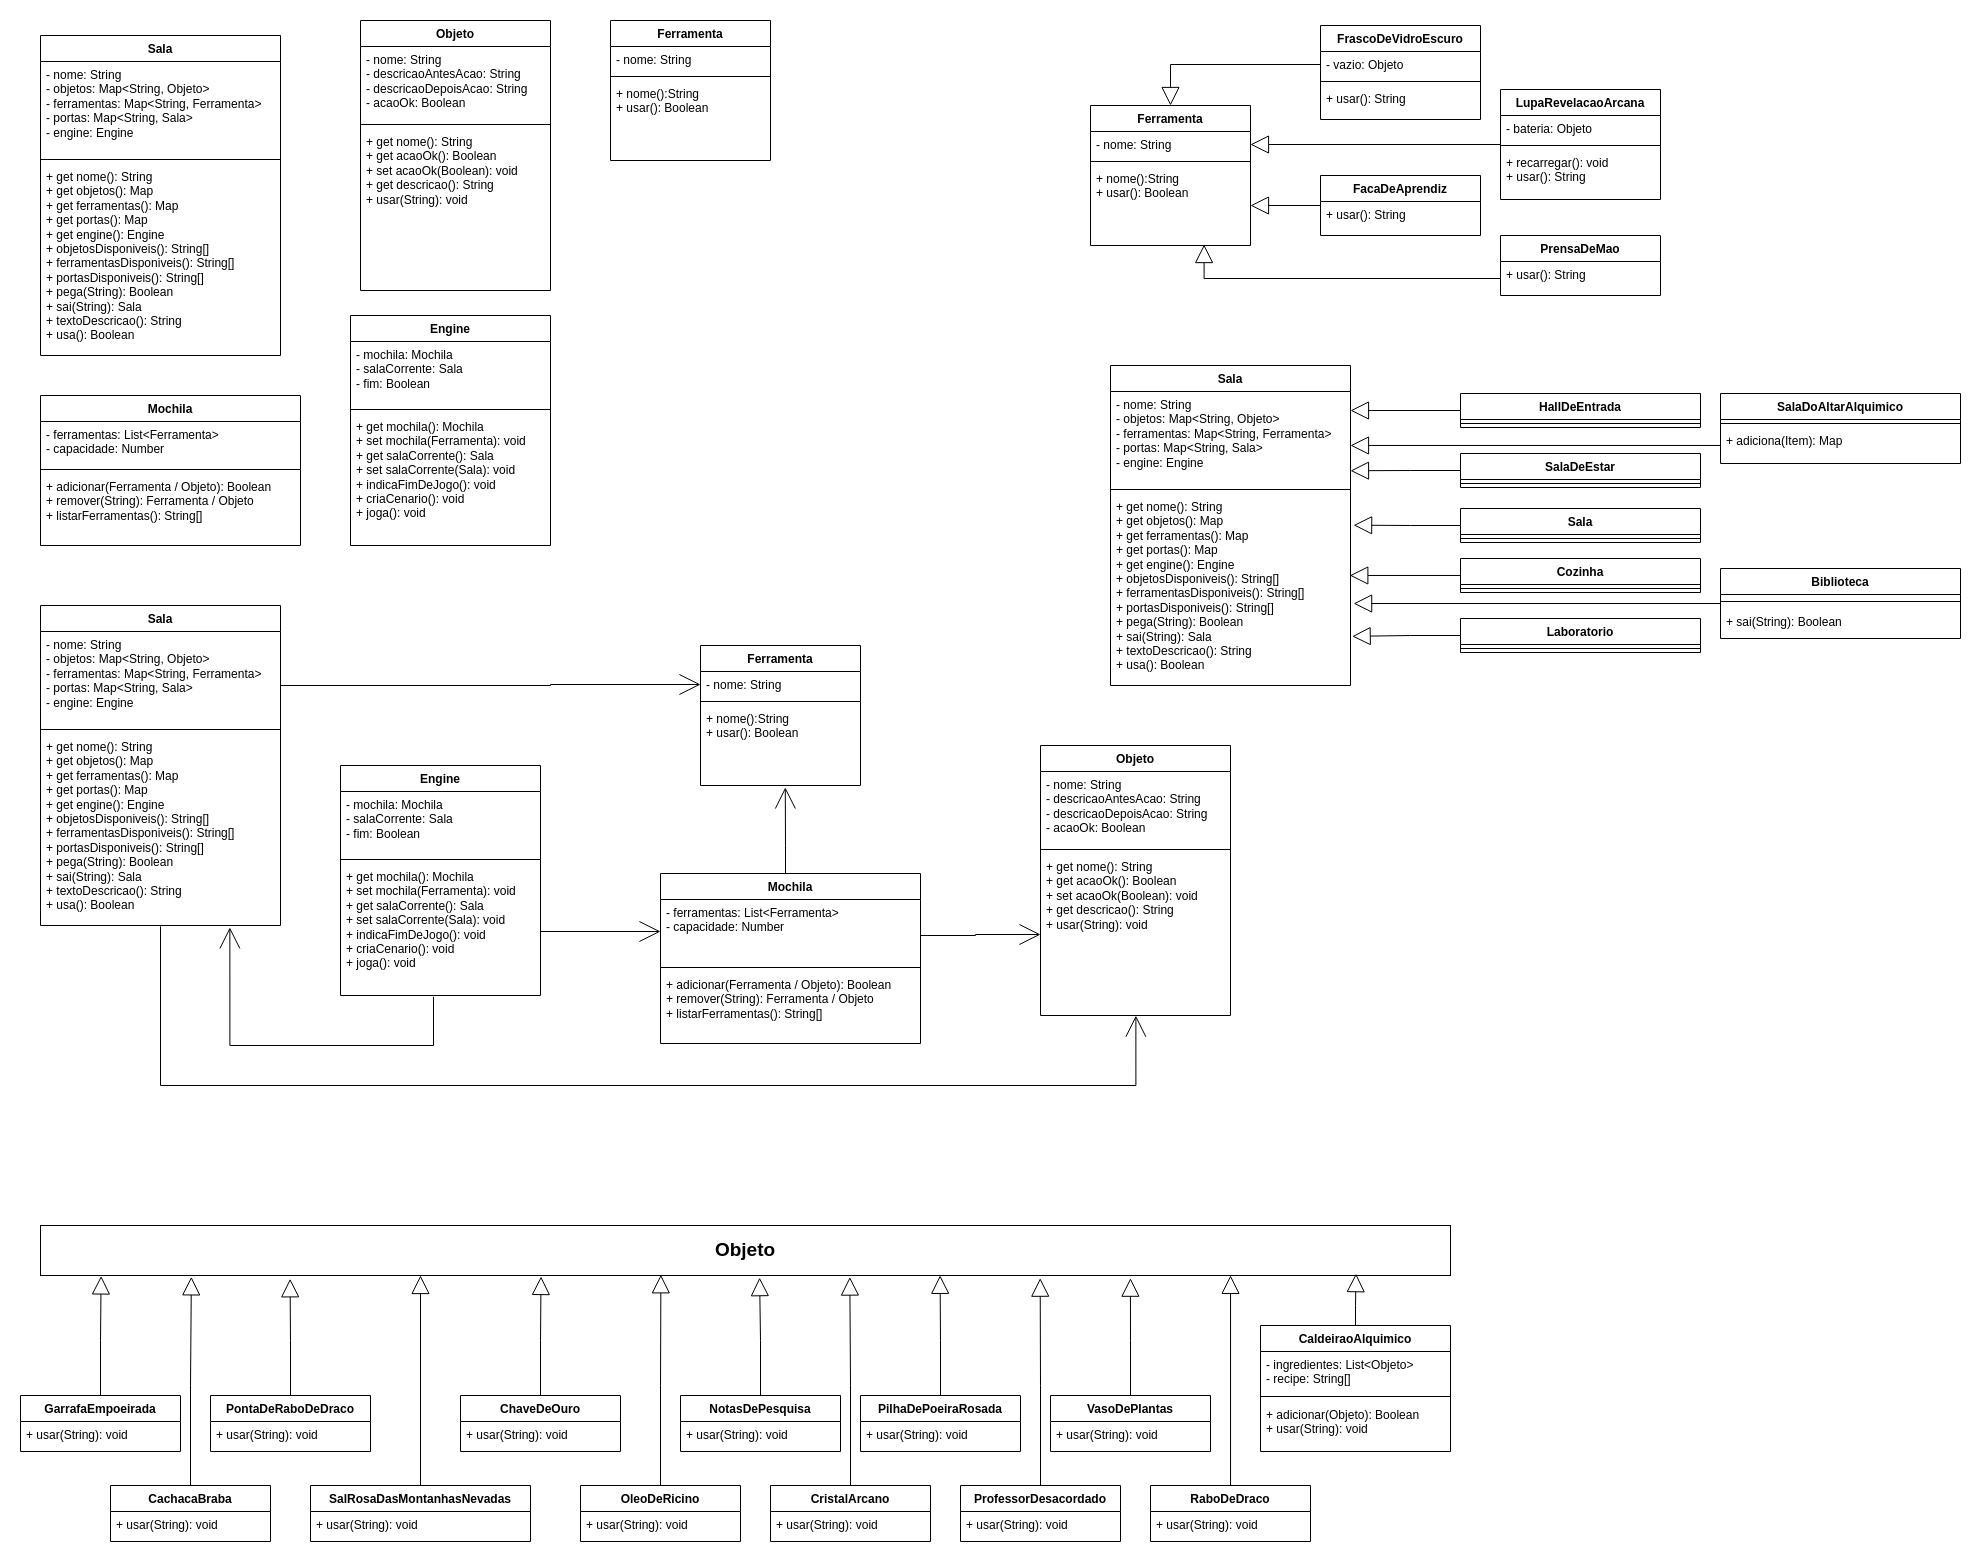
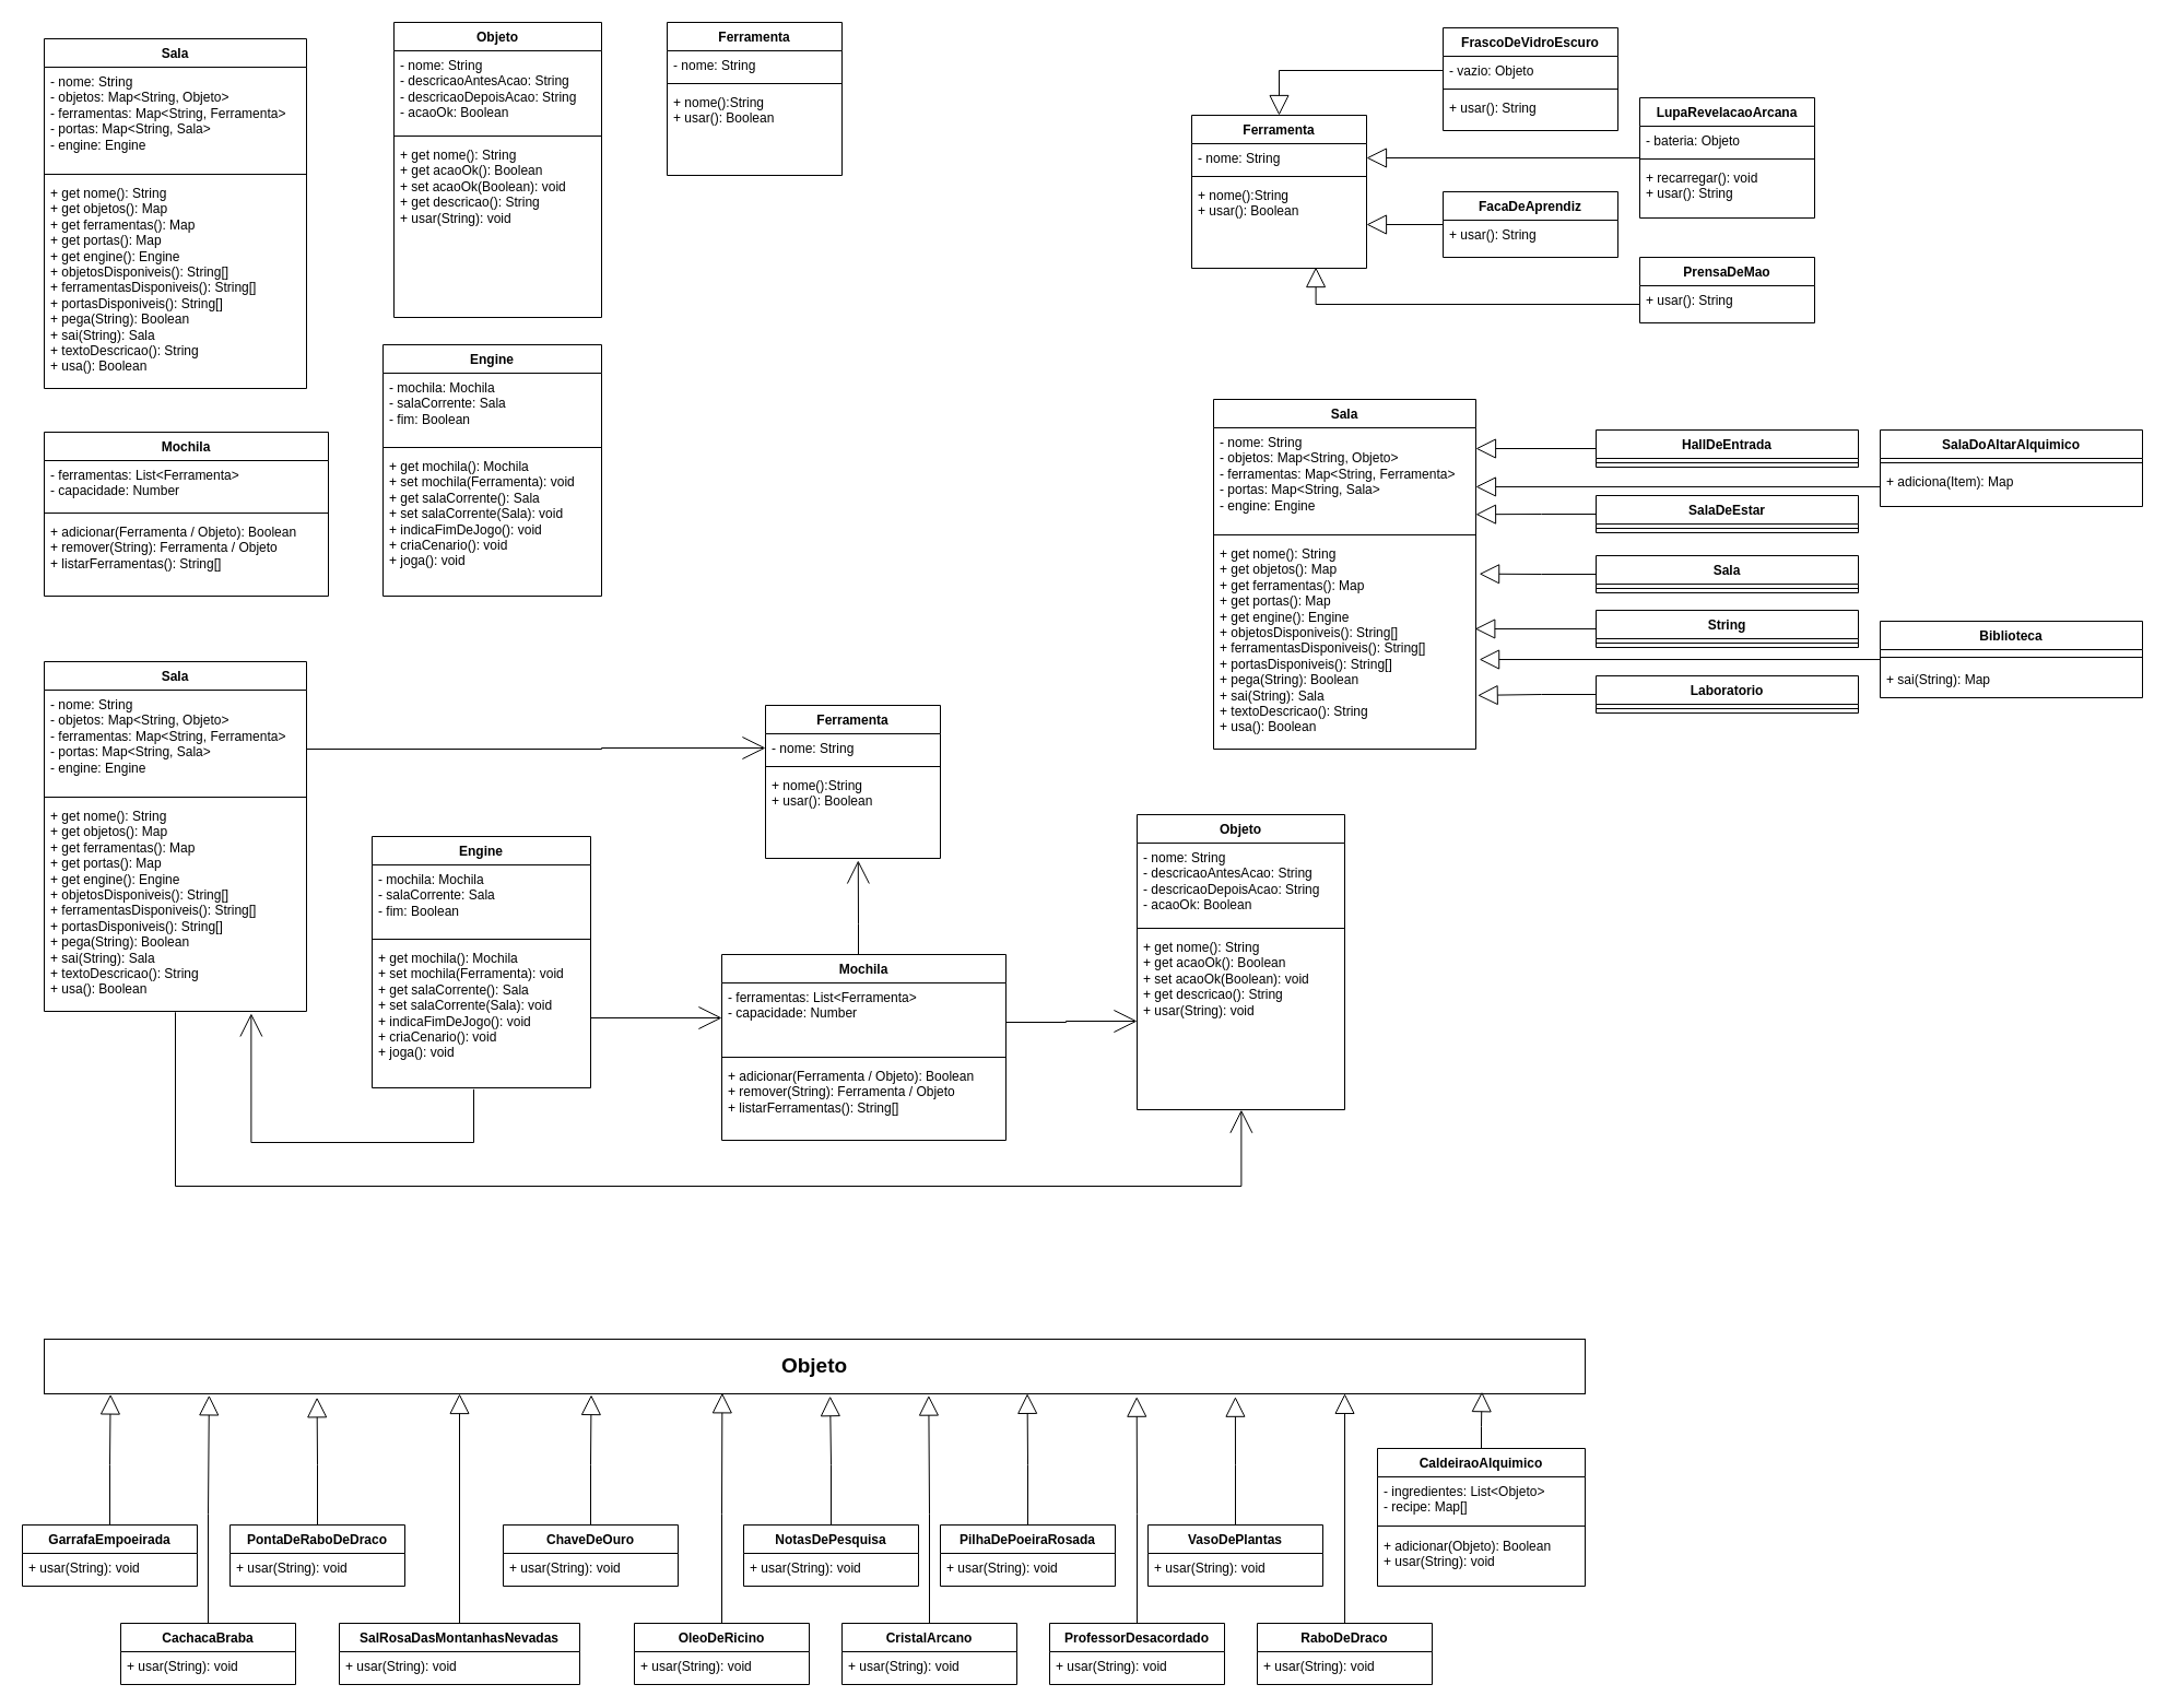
- <mxCell id="124" value="Cozinha" style="swimlane;fontStyle=1;align=center;verticalAlign=top;childLayout=stackLayout;horizontal=1;startSize=26;horizontalStack=0;resizeParent=1;resizeParentMax=0;resizeLast=0;collapsible=1;marginBottom=0;whiteSpace=wrap;html=1;" vertex="1" parent="1"><mxGeometry x="1460" y="558" width="240" height="34" as="geometry" /></mxCell>
+ <mxCell id="124" value="String" style="swimlane;fontStyle=1;align=center;verticalAlign=top;childLayout=stackLayout;horizontal=1;startSize=26;horizontalStack=0;resizeParent=1;resizeParentMax=0;resizeLast=0;collapsible=1;marginBottom=0;whiteSpace=wrap;html=1;" vertex="1" parent="1"><mxGeometry x="1460" y="558" width="240" height="34" as="geometry" /></mxCell>
- <mxCell id="123" value="+ sai(String): Boolean" style="text;strokeColor=none;fillColor=none;align=left;verticalAlign=top;spacingLeft=4;spacingRight=4;overflow=hidden;rotatable=0;points=[[0,0.5],[1,0.5]];portConstraint=eastwest;whiteSpace=wrap;html=1;" vertex="1" parent="121"><mxGeometry y="40" width="240" height="30" as="geometry" /></mxCell>
+ <mxCell id="123" value="+ sai(String): Map" style="text;strokeColor=none;fillColor=none;align=left;verticalAlign=top;spacingLeft=4;spacingRight=4;overflow=hidden;rotatable=0;points=[[0,0.5],[1,0.5]];portConstraint=eastwest;whiteSpace=wrap;html=1;" vertex="1" parent="121"><mxGeometry y="40" width="240" height="30" as="geometry" /></mxCell>
- <mxCell id="32" value="- ingredientes: List&amp;lt;Objeto&amp;gt;&lt;div&gt;- recipe: String[]&lt;/div&gt;" style="text;strokeColor=none;fillColor=none;align=left;verticalAlign=top;spacingLeft=4;spacingRight=4;overflow=hidden;rotatable=0;points=[[0,0.5],[1,0.5]];portConstraint=eastwest;whiteSpace=wrap;html=1;" vertex="1" parent="31"><mxGeometry y="26" width="190" height="40" as="geometry" /></mxCell>
+ <mxCell id="32" value="- ingredientes: List&amp;lt;Objeto&amp;gt;&lt;div&gt;- recipe: Map[]&lt;/div&gt;" style="text;strokeColor=none;fillColor=none;align=left;verticalAlign=top;spacingLeft=4;spacingRight=4;overflow=hidden;rotatable=0;points=[[0,0.5],[1,0.5]];portConstraint=eastwest;whiteSpace=wrap;html=1;" vertex="1" parent="31"><mxGeometry y="26" width="190" height="40" as="geometry" /></mxCell>
